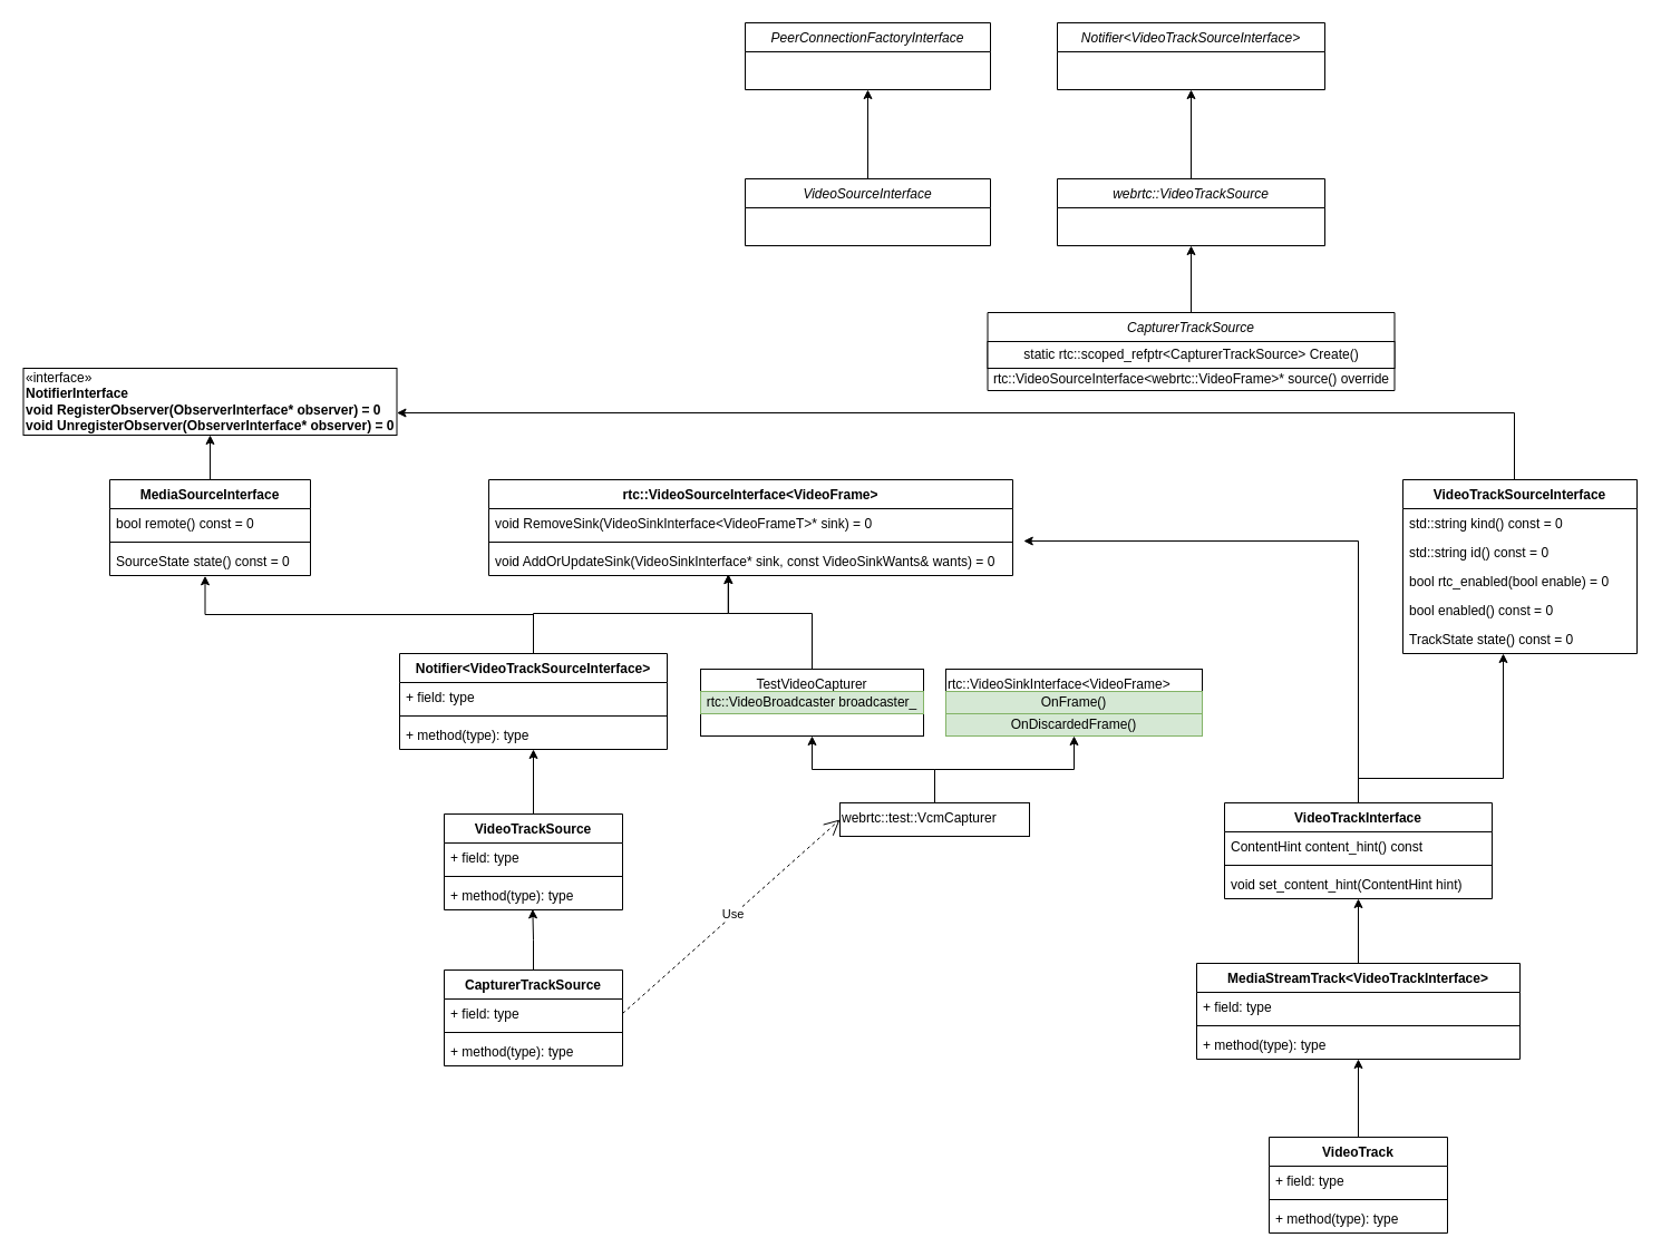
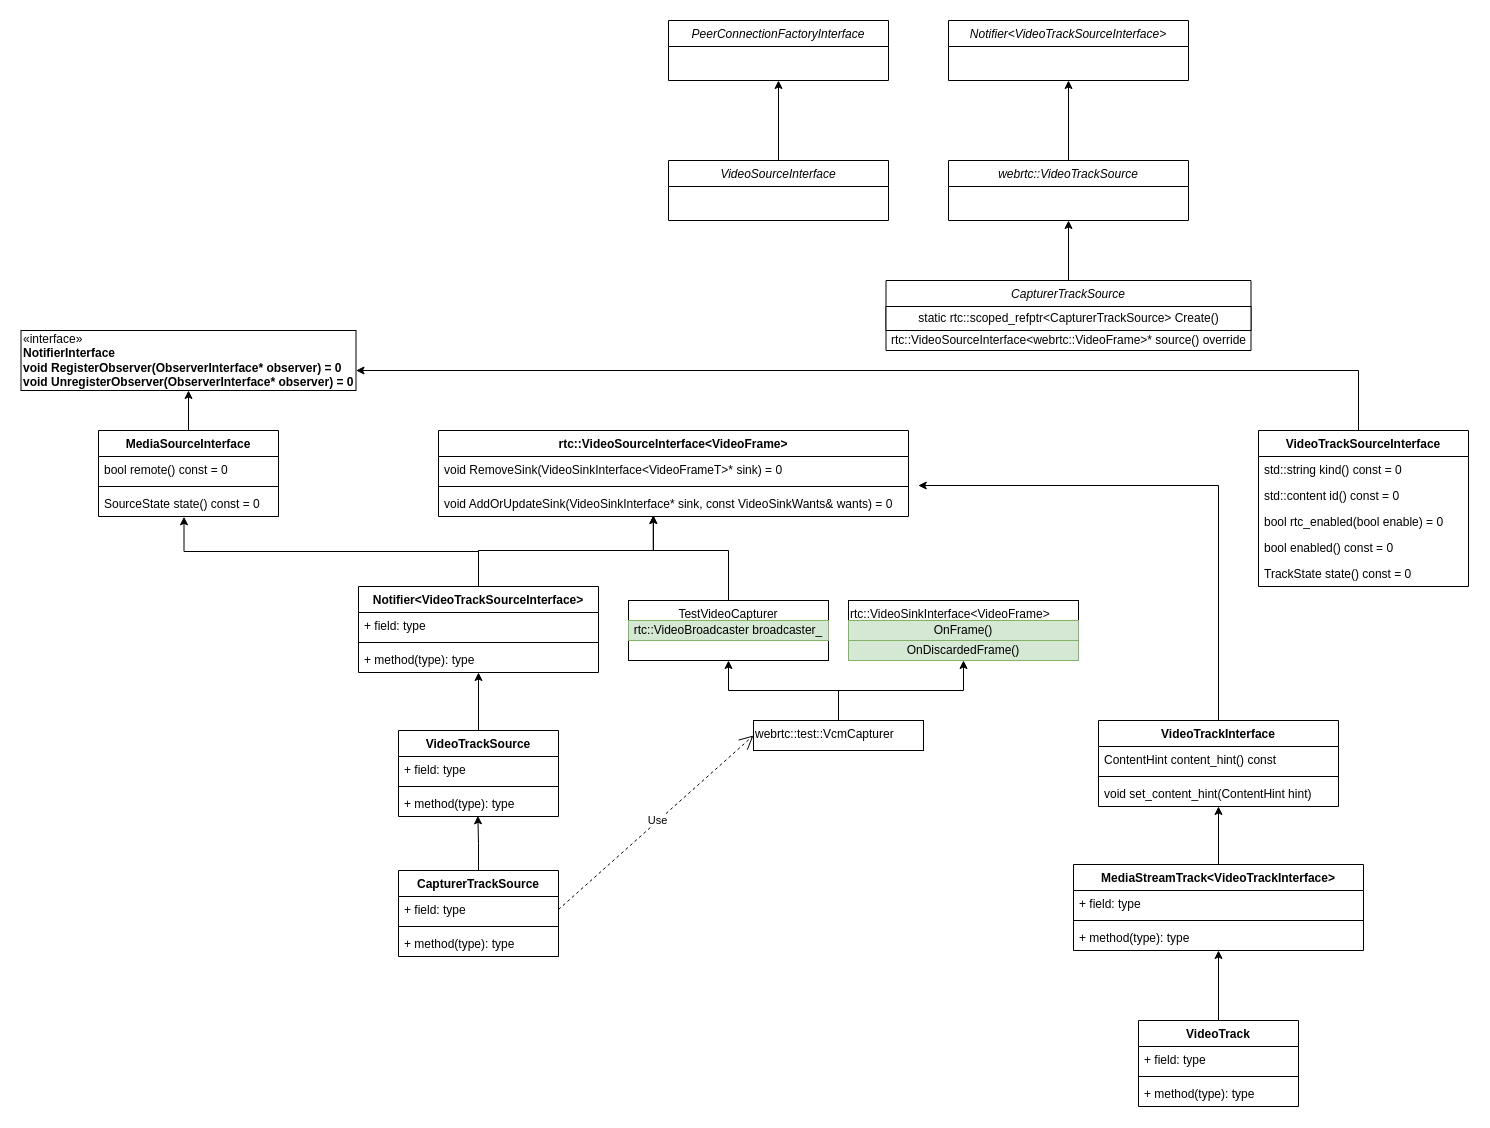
- <mxCell id="52" value="std::string id() const = 0" style="text;strokeColor=none;fillColor=none;align=left;verticalAlign=top;spacingLeft=4;spacingRight=4;overflow=hidden;rotatable=0;points=[[0,0.5],[1,0.5]];portConstraint=eastwest;" vertex="1" parent="50"><mxGeometry y="52" width="210" height="26" as="geometry" /></mxCell>
+ <mxCell id="52" value="std::content id() const = 0" style="text;strokeColor=none;fillColor=none;align=left;verticalAlign=top;spacingLeft=4;spacingRight=4;overflow=hidden;rotatable=0;points=[[0,0.5],[1,0.5]];portConstraint=eastwest;" vertex="1" parent="50"><mxGeometry y="52" width="210" height="26" as="geometry" /></mxCell>
- <mxCell id="44" style="edgeStyle=orthogonalEdgeStyle;rounded=0;jumpStyle=none;orthogonalLoop=1;jettySize=auto;html=1;" edge="1" parent="1" source="45" target="50"><mxGeometry relative="1" as="geometry"><Array as="points"><mxPoint x="1348" y="698" /></Array></mxGeometry></mxCell>
